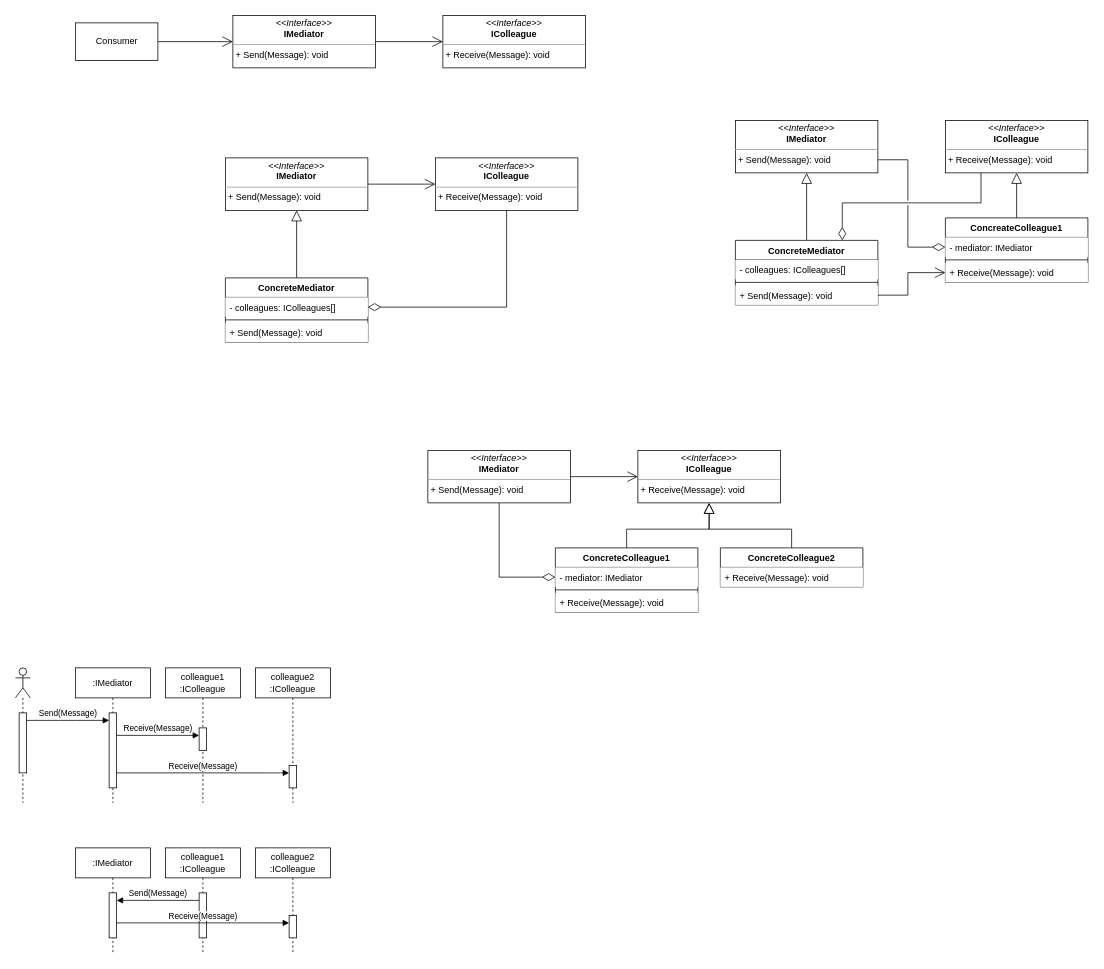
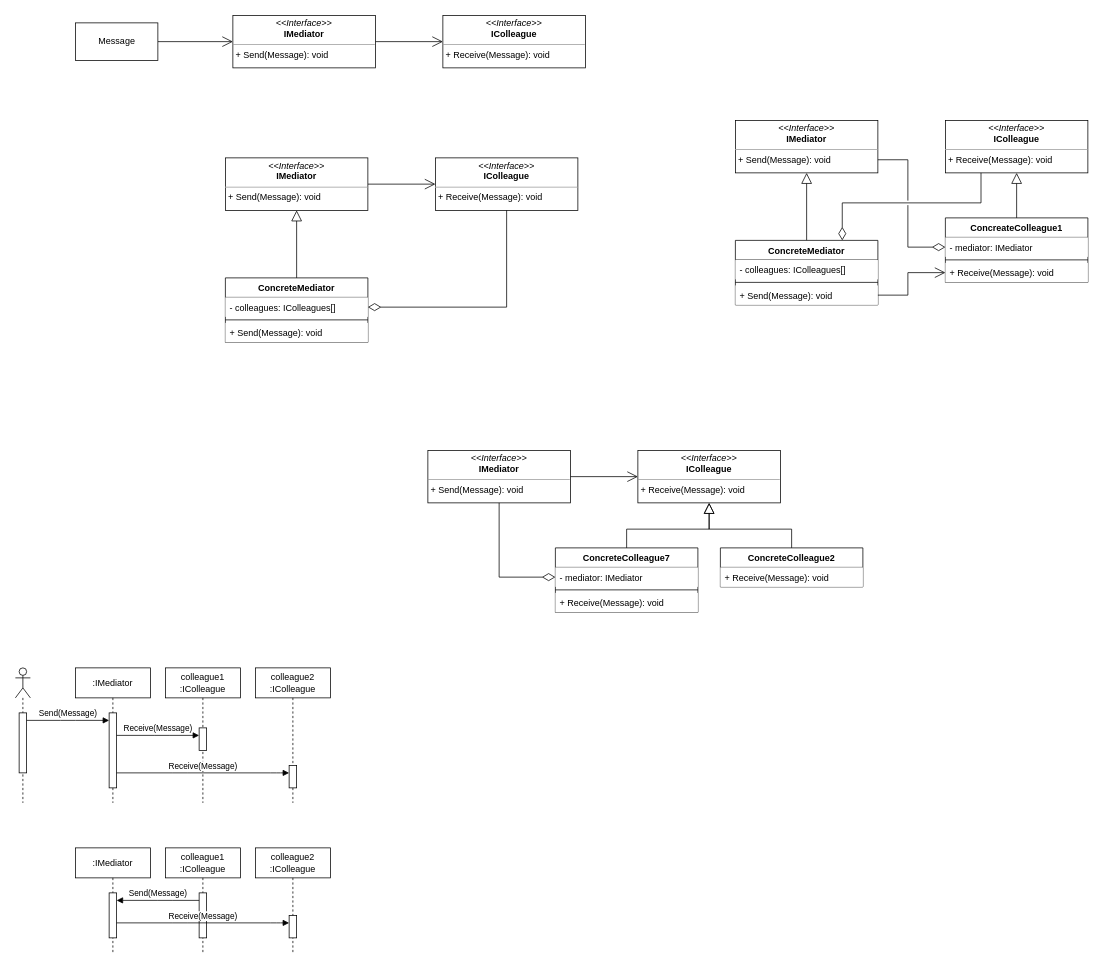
- <mxCell id="11" value="Consumer" style="html=1;fillColor=#ffffff;" parent="1" vertex="1"><mxGeometry x="100" y="30" width="110" height="50" as="geometry" /></mxCell>
+ <mxCell id="11" value="Message" style="html=1;fillColor=#ffffff;" parent="1" vertex="1"><mxGeometry x="100" y="30" width="110" height="50" as="geometry" /></mxCell>
- <mxCell id="19" value="ConcreteColleague1" style="swimlane;fontStyle=1;align=center;verticalAlign=top;childLayout=stackLayout;horizontal=1;startSize=26;horizontalStack=0;resizeParent=1;resizeParentMax=0;resizeLast=0;collapsible=1;marginBottom=0;fillColor=#ffffff;" parent="1" vertex="1"><mxGeometry x="740" y="730" width="190" height="86" as="geometry" /></mxCell>
+ <mxCell id="19" value="ConcreteColleague7" style="swimlane;fontStyle=1;align=center;verticalAlign=top;childLayout=stackLayout;horizontal=1;startSize=26;horizontalStack=0;resizeParent=1;resizeParentMax=0;resizeLast=0;collapsible=1;marginBottom=0;fillColor=#ffffff;" parent="1" vertex="1"><mxGeometry x="740" y="730" width="190" height="86" as="geometry" /></mxCell>
